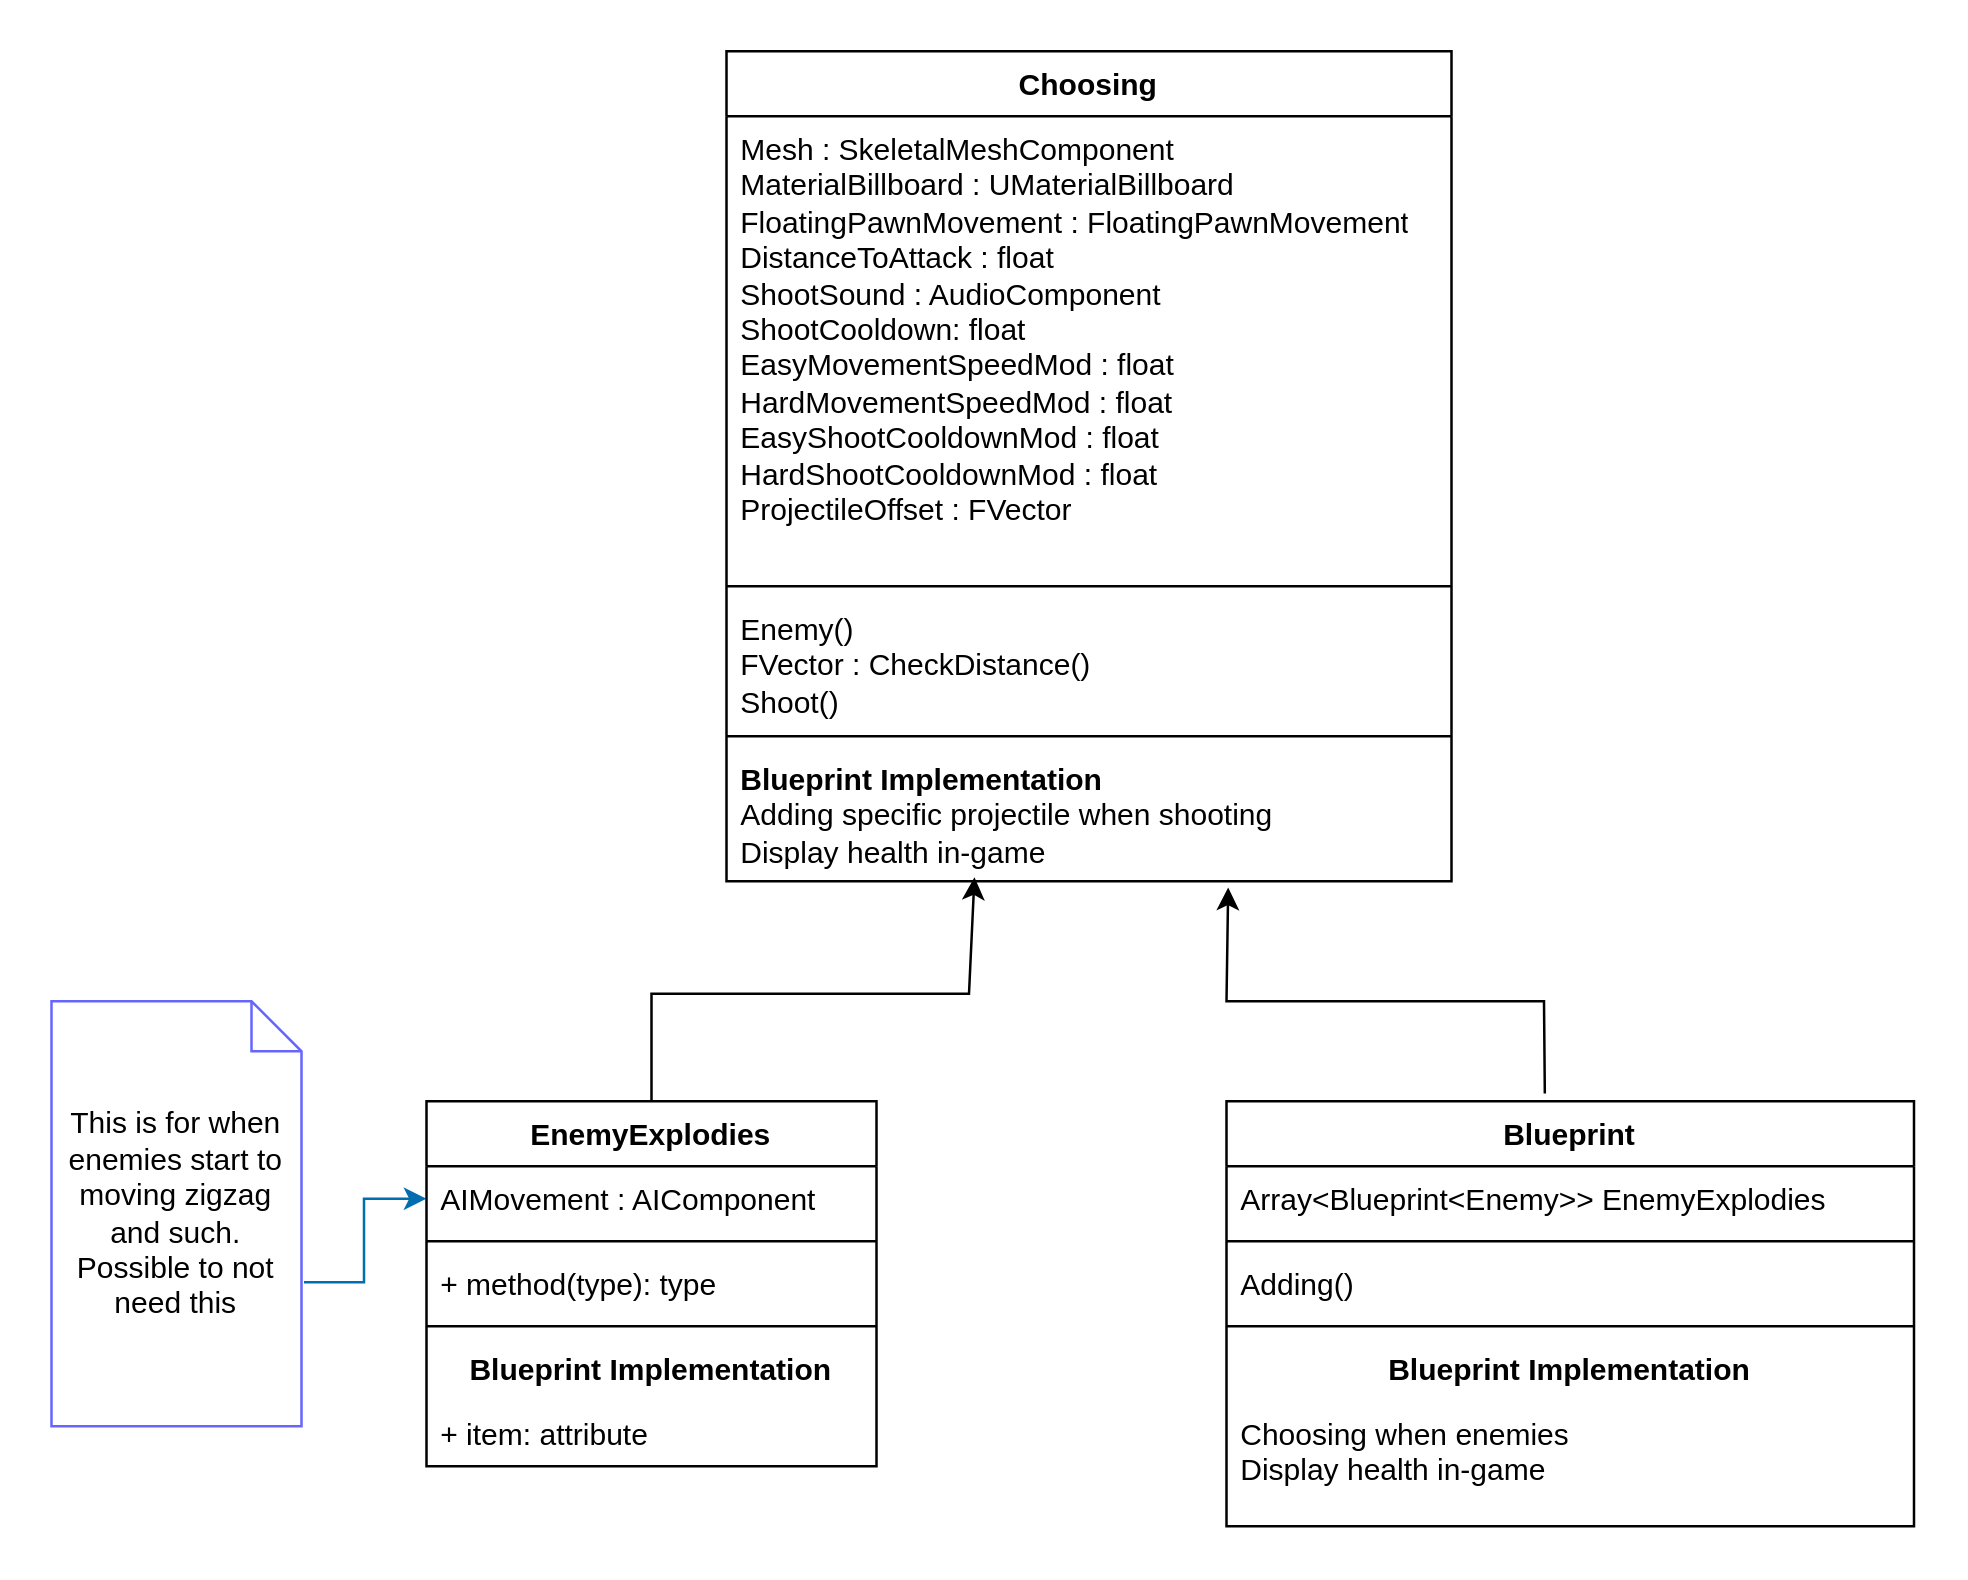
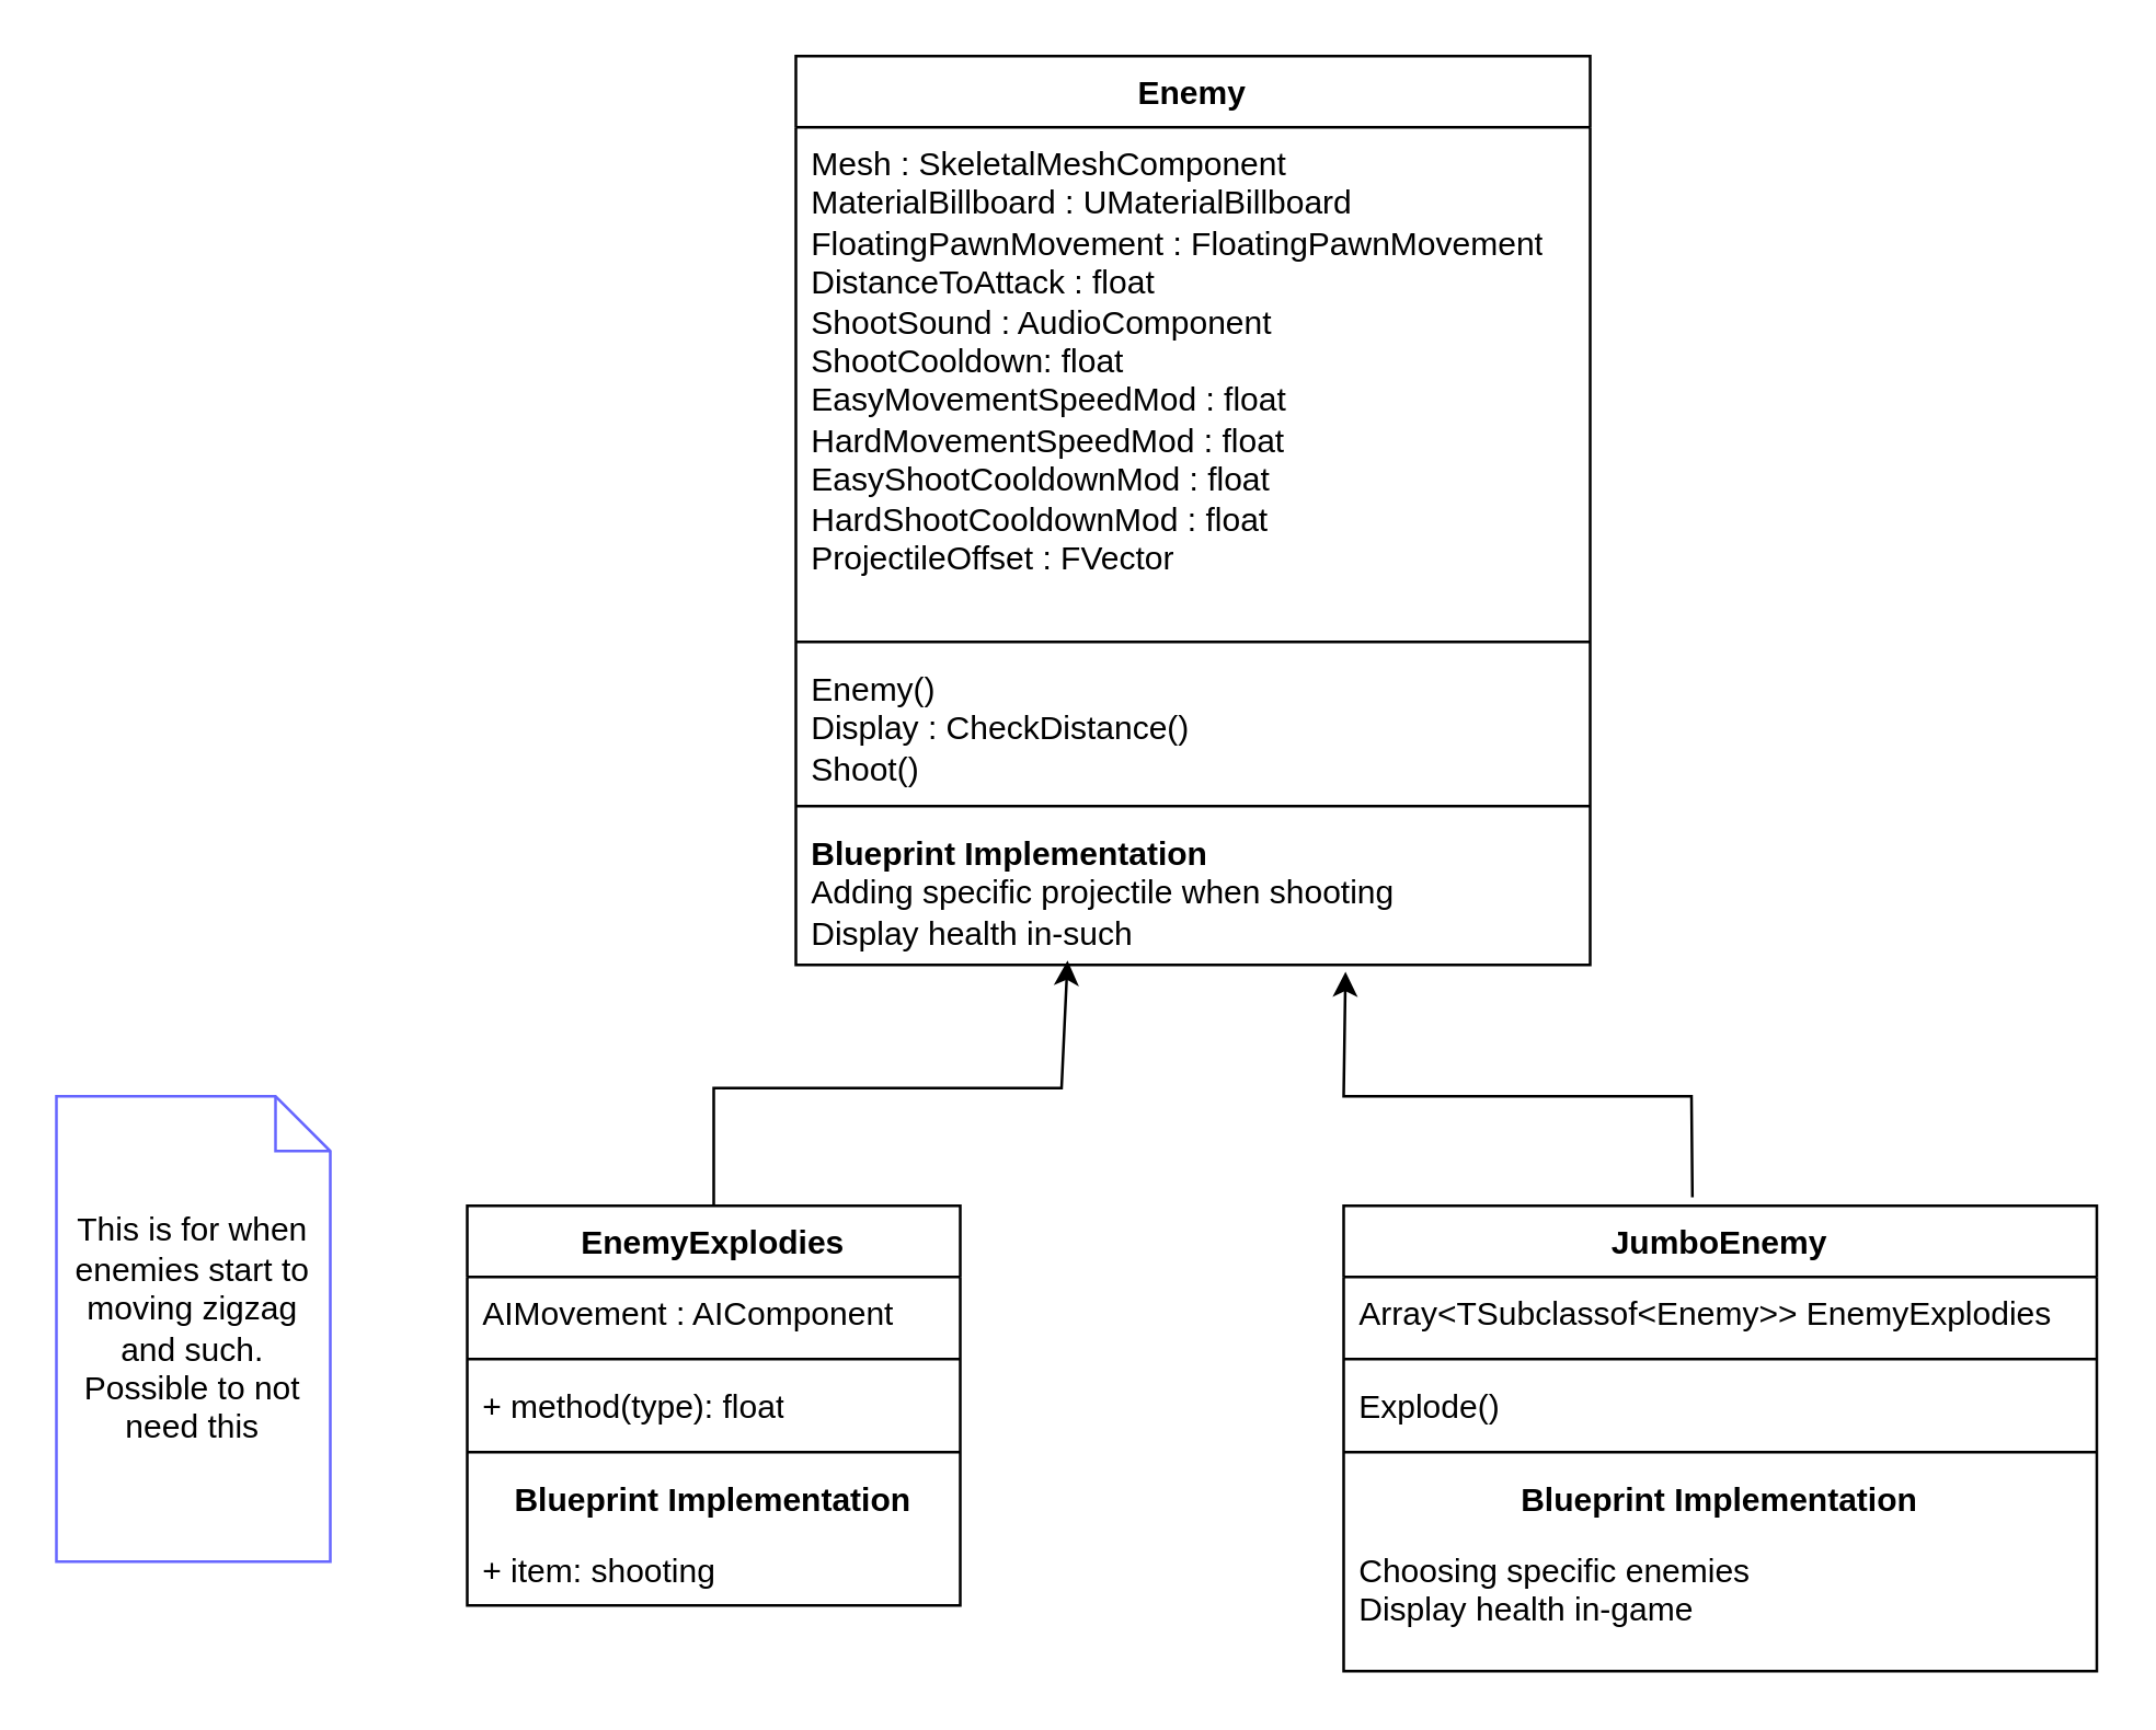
- <mxCell id="2" value="Choosing" style="swimlane;fontStyle=1;align=center;verticalAlign=top;childLayout=stackLayout;horizontal=1;startSize=26;horizontalStack=0;resizeParent=1;resizeParentMax=0;resizeLast=0;collapsible=1;marginBottom=0;whiteSpace=wrap;html=1;" parent="1" vertex="1"><mxGeometry x="290" y="20" width="290" height="332" as="geometry" /></mxCell>
+ <mxCell id="2" value="Enemy" style="swimlane;fontStyle=1;align=center;verticalAlign=top;childLayout=stackLayout;horizontal=1;startSize=26;horizontalStack=0;resizeParent=1;resizeParentMax=0;resizeLast=0;collapsible=1;marginBottom=0;whiteSpace=wrap;html=1;" parent="1" vertex="1"><mxGeometry x="290" y="20" width="290" height="332" as="geometry" /></mxCell>
- <mxCell id="5" value="Enemy()&lt;br&gt;FVector : CheckDistance()&lt;br&gt;Shoot()" style="text;strokeColor=none;fillColor=none;align=left;verticalAlign=top;spacingLeft=4;spacingRight=4;overflow=hidden;rotatable=0;points=[[0,0.5],[1,0.5]];portConstraint=eastwest;whiteSpace=wrap;html=1;" parent="2" vertex="1"><mxGeometry y="218" width="290" height="52" as="geometry" /></mxCell>
+ <mxCell id="5" value="Enemy()&lt;br&gt;Display : CheckDistance()&lt;br&gt;Shoot()" style="text;strokeColor=none;fillColor=none;align=left;verticalAlign=top;spacingLeft=4;spacingRight=4;overflow=hidden;rotatable=0;points=[[0,0.5],[1,0.5]];portConstraint=eastwest;whiteSpace=wrap;html=1;" parent="2" vertex="1"><mxGeometry y="218" width="290" height="52" as="geometry" /></mxCell>
- <mxCell id="7" value="&lt;b&gt;Blueprint Implementation&lt;/b&gt;&lt;br&gt;Adding specific projectile when shooting&lt;br&gt;Display health in-game" style="text;strokeColor=none;fillColor=none;align=left;verticalAlign=top;spacingLeft=4;spacingRight=4;overflow=hidden;rotatable=0;points=[[0,0.5],[1,0.5]];portConstraint=eastwest;whiteSpace=wrap;html=1;" parent="2" vertex="1"><mxGeometry y="278" width="290" height="54" as="geometry" /></mxCell>
+ <mxCell id="7" value="&lt;b&gt;Blueprint Implementation&lt;/b&gt;&lt;br&gt;Adding specific projectile when shooting&lt;br&gt;Display health in-such" style="text;strokeColor=none;fillColor=none;align=left;verticalAlign=top;spacingLeft=4;spacingRight=4;overflow=hidden;rotatable=0;points=[[0,0.5],[1,0.5]];portConstraint=eastwest;whiteSpace=wrap;html=1;" parent="2" vertex="1"><mxGeometry y="278" width="290" height="54" as="geometry" /></mxCell>
- <mxCell id="11" value="Blueprint" style="swimlane;fontStyle=1;align=center;verticalAlign=top;childLayout=stackLayout;horizontal=1;startSize=26;horizontalStack=0;resizeParent=1;resizeParentMax=0;resizeLast=0;collapsible=1;marginBottom=0;whiteSpace=wrap;html=1;" parent="1" vertex="1"><mxGeometry x="490" y="440" width="275" height="170" as="geometry" /></mxCell>
+ <mxCell id="11" value="JumboEnemy" style="swimlane;fontStyle=1;align=center;verticalAlign=top;childLayout=stackLayout;horizontal=1;startSize=26;horizontalStack=0;resizeParent=1;resizeParentMax=0;resizeLast=0;collapsible=1;marginBottom=0;whiteSpace=wrap;html=1;" parent="1" vertex="1"><mxGeometry x="490" y="440" width="275" height="170" as="geometry" /></mxCell>
- <mxCell id="12" value="Array&amp;lt;Blueprint&amp;lt;Enemy&amp;gt;&amp;gt; EnemyExplodies" style="text;strokeColor=none;fillColor=none;align=left;verticalAlign=top;spacingLeft=4;spacingRight=4;overflow=hidden;rotatable=0;points=[[0,0.5],[1,0.5]];portConstraint=eastwest;whiteSpace=wrap;html=1;" parent="11" vertex="1"><mxGeometry y="26" width="275" height="26" as="geometry" /></mxCell>
+ <mxCell id="12" value="Array&amp;lt;TSubclassof&amp;lt;Enemy&amp;gt;&amp;gt; EnemyExplodies" style="text;strokeColor=none;fillColor=none;align=left;verticalAlign=top;spacingLeft=4;spacingRight=4;overflow=hidden;rotatable=0;points=[[0,0.5],[1,0.5]];portConstraint=eastwest;whiteSpace=wrap;html=1;" parent="11" vertex="1"><mxGeometry y="26" width="275" height="26" as="geometry" /></mxCell>
- <mxCell id="9" style="edgeStyle=orthogonalEdgeStyle;rounded=0;orthogonalLoop=1;jettySize=auto;html=1;entryX=0;entryY=0.5;entryDx=0;entryDy=0;fillColor=#1ba1e2;strokeColor=#006EAF;exitX=1.01;exitY=0.661;exitDx=0;exitDy=0;exitPerimeter=0;" parent="1" source="8" target="20" edge="1"><mxGeometry relative="1" as="geometry"><mxPoint x="190" y="87" as="sourcePoint" /><mxPoint x="231" y="40" as="targetPoint" /></mxGeometry></mxCell>
- <mxCell id="22" value="+ method(type): type" style="text;strokeColor=none;fillColor=none;align=left;verticalAlign=top;spacingLeft=4;spacingRight=4;overflow=hidden;rotatable=0;points=[[0,0.5],[1,0.5]];portConstraint=eastwest;whiteSpace=wrap;html=1;" parent="19" vertex="1"><mxGeometry y="60" width="180" height="26" as="geometry" /></mxCell>
+ <mxCell id="22" value="+ method(type): float" style="text;strokeColor=none;fillColor=none;align=left;verticalAlign=top;spacingLeft=4;spacingRight=4;overflow=hidden;rotatable=0;points=[[0,0.5],[1,0.5]];portConstraint=eastwest;whiteSpace=wrap;html=1;" parent="19" vertex="1"><mxGeometry y="60" width="180" height="26" as="geometry" /></mxCell>
- <mxCell id="14" value="Adding()" style="text;strokeColor=none;fillColor=none;align=left;verticalAlign=top;spacingLeft=4;spacingRight=4;overflow=hidden;rotatable=0;points=[[0,0.5],[1,0.5]];portConstraint=eastwest;whiteSpace=wrap;html=1;" parent="11" vertex="1"><mxGeometry y="60" width="275" height="26" as="geometry" /></mxCell>
+ <mxCell id="14" value="Explode()" style="text;strokeColor=none;fillColor=none;align=left;verticalAlign=top;spacingLeft=4;spacingRight=4;overflow=hidden;rotatable=0;points=[[0,0.5],[1,0.5]];portConstraint=eastwest;whiteSpace=wrap;html=1;" parent="11" vertex="1"><mxGeometry y="60" width="275" height="26" as="geometry" /></mxCell>
- <mxCell id="25" value="+ item: attribute" style="text;strokeColor=none;fillColor=none;align=left;verticalAlign=top;spacingLeft=4;spacingRight=4;overflow=hidden;rotatable=0;points=[[0,0.5],[1,0.5]];portConstraint=eastwest;whiteSpace=wrap;html=1;" parent="19" vertex="1"><mxGeometry y="120" width="180" height="26" as="geometry" /></mxCell>
+ <mxCell id="25" value="+ item: shooting" style="text;strokeColor=none;fillColor=none;align=left;verticalAlign=top;spacingLeft=4;spacingRight=4;overflow=hidden;rotatable=0;points=[[0,0.5],[1,0.5]];portConstraint=eastwest;whiteSpace=wrap;html=1;" parent="19" vertex="1"><mxGeometry y="120" width="180" height="26" as="geometry" /></mxCell>
- <mxCell id="17" value="Choosing when enemies&lt;br&gt;Display health in-game" style="text;strokeColor=none;fillColor=none;align=left;verticalAlign=top;spacingLeft=4;spacingRight=4;overflow=hidden;rotatable=0;points=[[0,0.5],[1,0.5]];portConstraint=eastwest;whiteSpace=wrap;html=1;" parent="11" vertex="1"><mxGeometry y="120" width="275" height="50" as="geometry" /></mxCell>
+ <mxCell id="17" value="Choosing specific enemies&lt;br&gt;Display health in-game" style="text;strokeColor=none;fillColor=none;align=left;verticalAlign=top;spacingLeft=4;spacingRight=4;overflow=hidden;rotatable=0;points=[[0,0.5],[1,0.5]];portConstraint=eastwest;whiteSpace=wrap;html=1;" parent="11" vertex="1"><mxGeometry y="120" width="275" height="50" as="geometry" /></mxCell>
